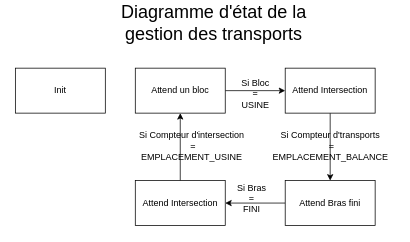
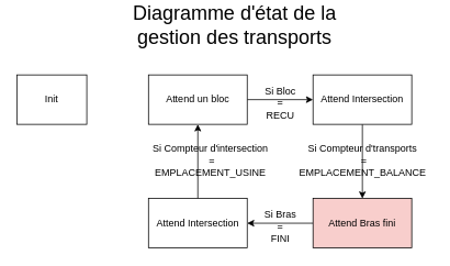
- <mxCell id="4" value="Init" style="rounded=0;whiteSpace=wrap;html=1;" vertex="1" parent="1"><mxGeometry x="20" y="90" width="120" height="60" as="geometry" /></mxCell>
+ <mxCell id="4" value="Init" style="rounded=0;whiteSpace=wrap;html=1;" vertex="1" parent="1"><mxGeometry x="20" y="90" width="85" height="60" as="geometry" /></mxCell>
- <mxCell id="7" value="Si Bloc&lt;br&gt;=&lt;br&gt;USINE" style="text;html=1;resizable=0;points=[];autosize=1;align=center;verticalAlign=top;spacingTop=-4;" vertex="1" parent="1"><mxGeometry x="315" y="100" width="50" height="40" as="geometry" /></mxCell>
+ <mxCell id="7" value="Si Bloc&lt;br&gt;=&lt;br&gt;RECU" style="text;html=1;resizable=0;points=[];autosize=1;align=center;verticalAlign=top;spacingTop=-4;" vertex="1" parent="1"><mxGeometry x="315" y="100" width="50" height="40" as="geometry" /></mxCell>
- <mxCell id="13" value="Si Bras &lt;br&gt;=&lt;br&gt;FINI" style="text;html=1;resizable=0;points=[];autosize=1;align=center;verticalAlign=top;spacingTop=-4;" vertex="1" parent="1"><mxGeometry x="310" y="240" width="50" height="40" as="geometry" /></mxCell>
+ <mxCell id="13" value="Si Bras &lt;br&gt;=&lt;br&gt;FINI" style="text;html=1;resizable=0;points=[];autosize=1;align=center;verticalAlign=top;spacingTop=-4;" vertex="1" parent="1"><mxGeometry x="315" y="250" width="50" height="40" as="geometry" /></mxCell>
- <mxCell id="9" value="Attend Bras fini" style="rounded=0;whiteSpace=wrap;html=1;" vertex="1" parent="1"><mxGeometry x="380" y="240" width="120" height="60" as="geometry" /></mxCell>
+ <mxCell id="9" value="Attend Bras fini" style="rounded=0;whiteSpace=wrap;html=1;fillColor=#f8cecc;" vertex="1" parent="1"><mxGeometry x="380" y="240" width="120" height="60" as="geometry" /></mxCell>
